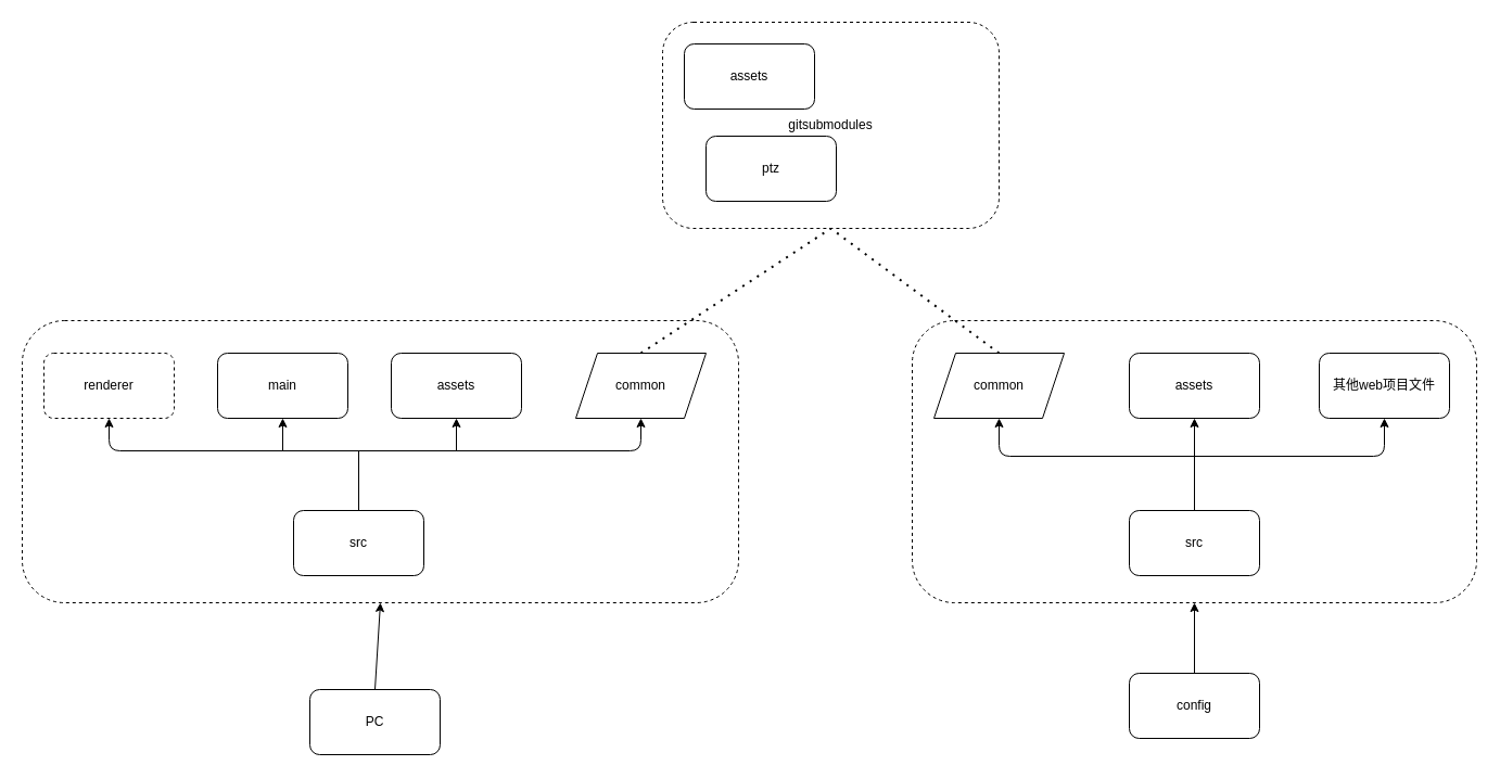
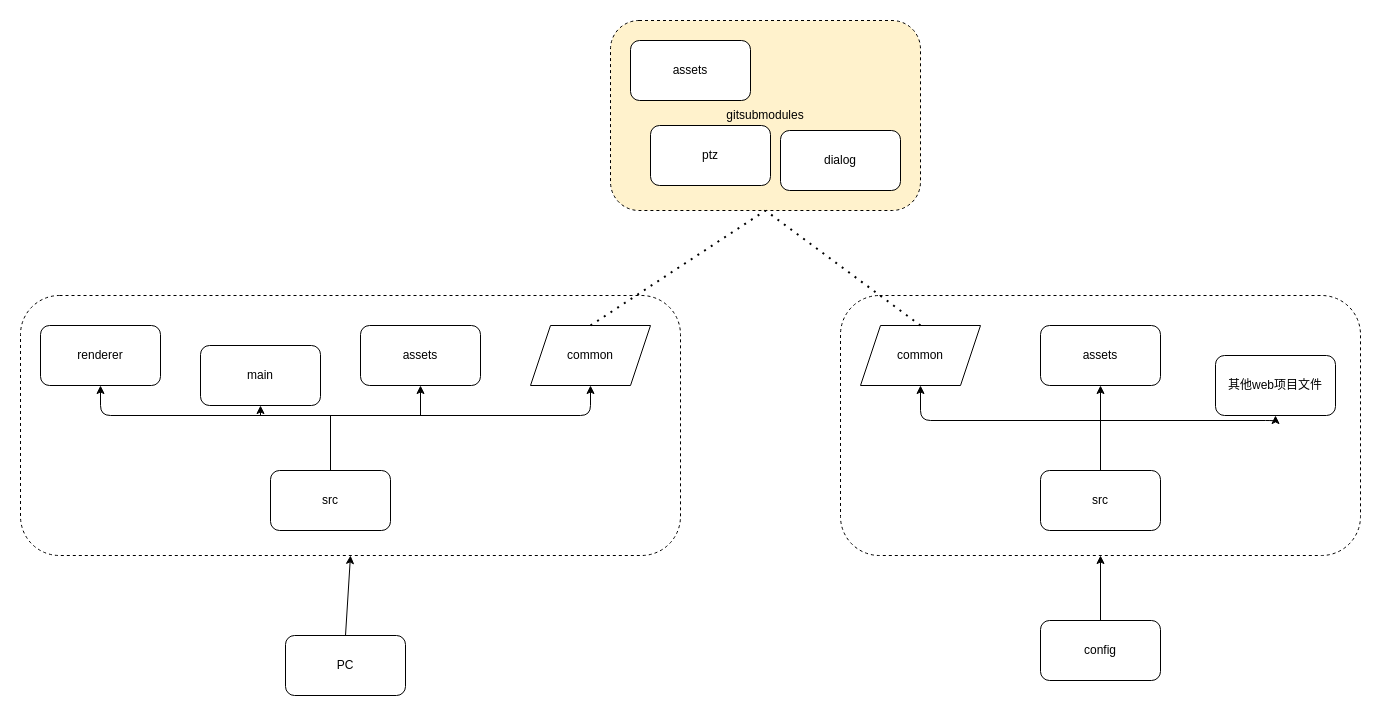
- <mxCell id="4" value="gitsubmodules" style="rounded=1;whiteSpace=wrap;html=1;dashed=1;" parent="1" vertex="1"><mxGeometry x="610" y="20" width="310" height="190" as="geometry" /></mxCell>
+ <mxCell id="4" value="gitsubmodules" style="rounded=1;whiteSpace=wrap;html=1;dashed=1;fillColor=#fff2cc;" parent="1" vertex="1"><mxGeometry x="610" y="20" width="310" height="190" as="geometry" /></mxCell>
+ <mxCell id="10" value="dialog" style="rounded=1;whiteSpace=wrap;html=1;" parent="1" vertex="1"><mxGeometry x="780" y="130" width="120" height="60" as="geometry" /></mxCell>
- <mxCell id="5" value="renderer" style="rounded=1;whiteSpace=wrap;html=1;dashed=1;" parent="1" vertex="1"><mxGeometry x="40" y="325" width="120" height="60" as="geometry" /></mxCell>
+ <mxCell id="5" value="renderer" style="rounded=1;whiteSpace=wrap;html=1;" parent="1" vertex="1"><mxGeometry x="40" y="325" width="120" height="60" as="geometry" /></mxCell>
- <mxCell id="6" value="main" style="rounded=1;whiteSpace=wrap;html=1;" parent="1" vertex="1"><mxGeometry x="200" y="325" width="120" height="60" as="geometry" /></mxCell>
+ <mxCell id="6" value="main" style="rounded=1;whiteSpace=wrap;html=1;" parent="1" vertex="1"><mxGeometry x="200" y="345" width="120" height="60" as="geometry" /></mxCell>
- <mxCell id="21" value="其他web项目文件" style="rounded=1;whiteSpace=wrap;html=1;" vertex="1" parent="1"><mxGeometry x="1215" y="325" width="120" height="60" as="geometry" /></mxCell>
+ <mxCell id="21" value="其他web项目文件" style="rounded=1;whiteSpace=wrap;html=1;" vertex="1" parent="1"><mxGeometry x="1215" y="355" width="120" height="60" as="geometry" /></mxCell>
